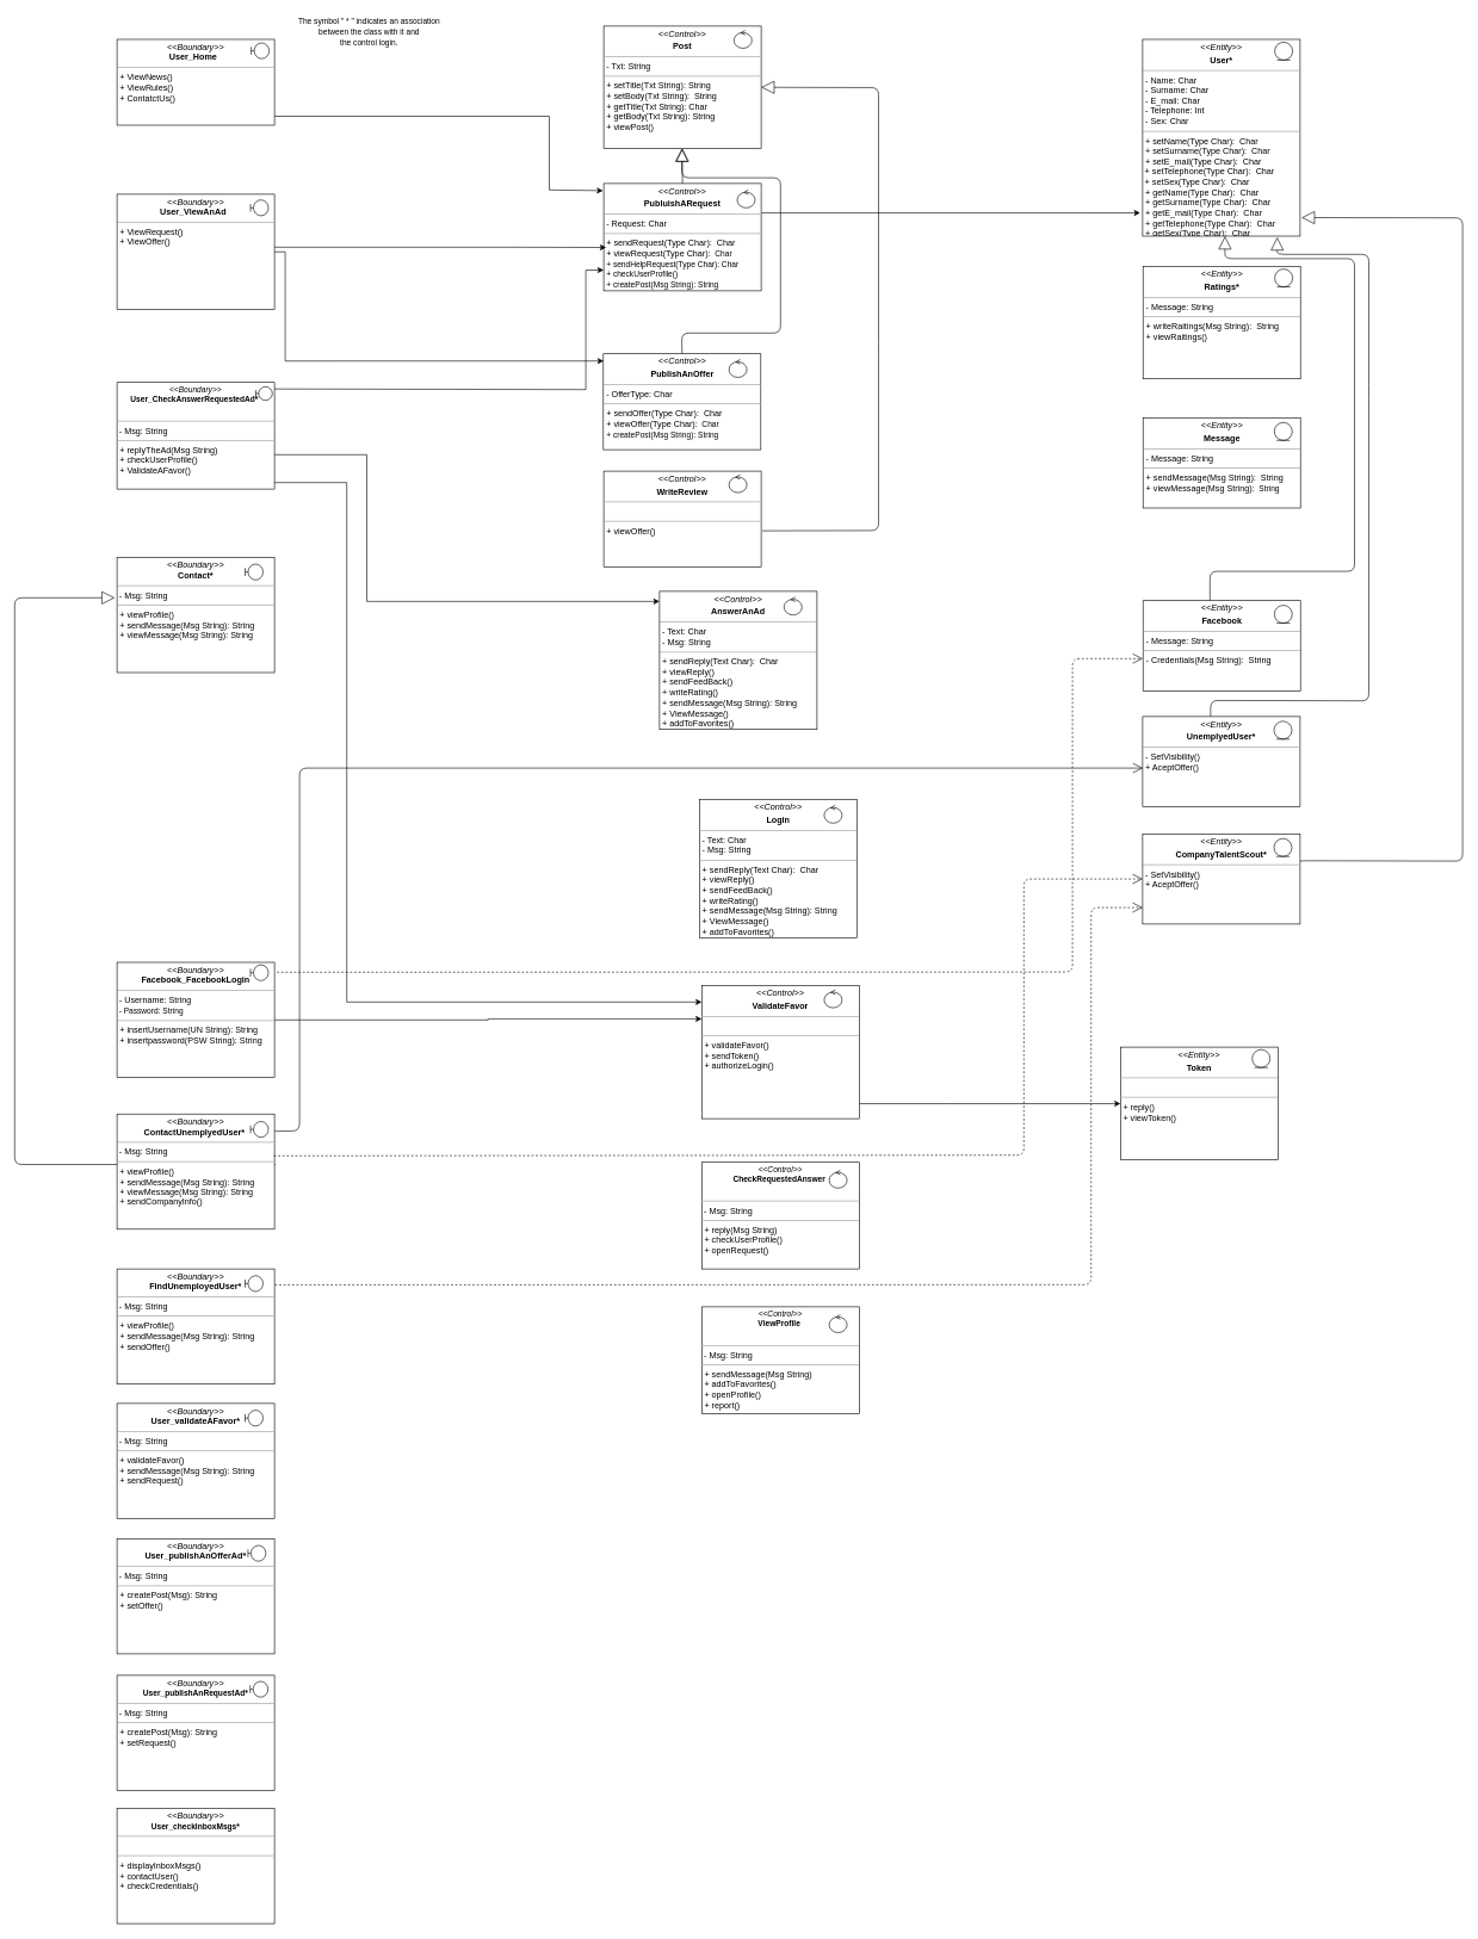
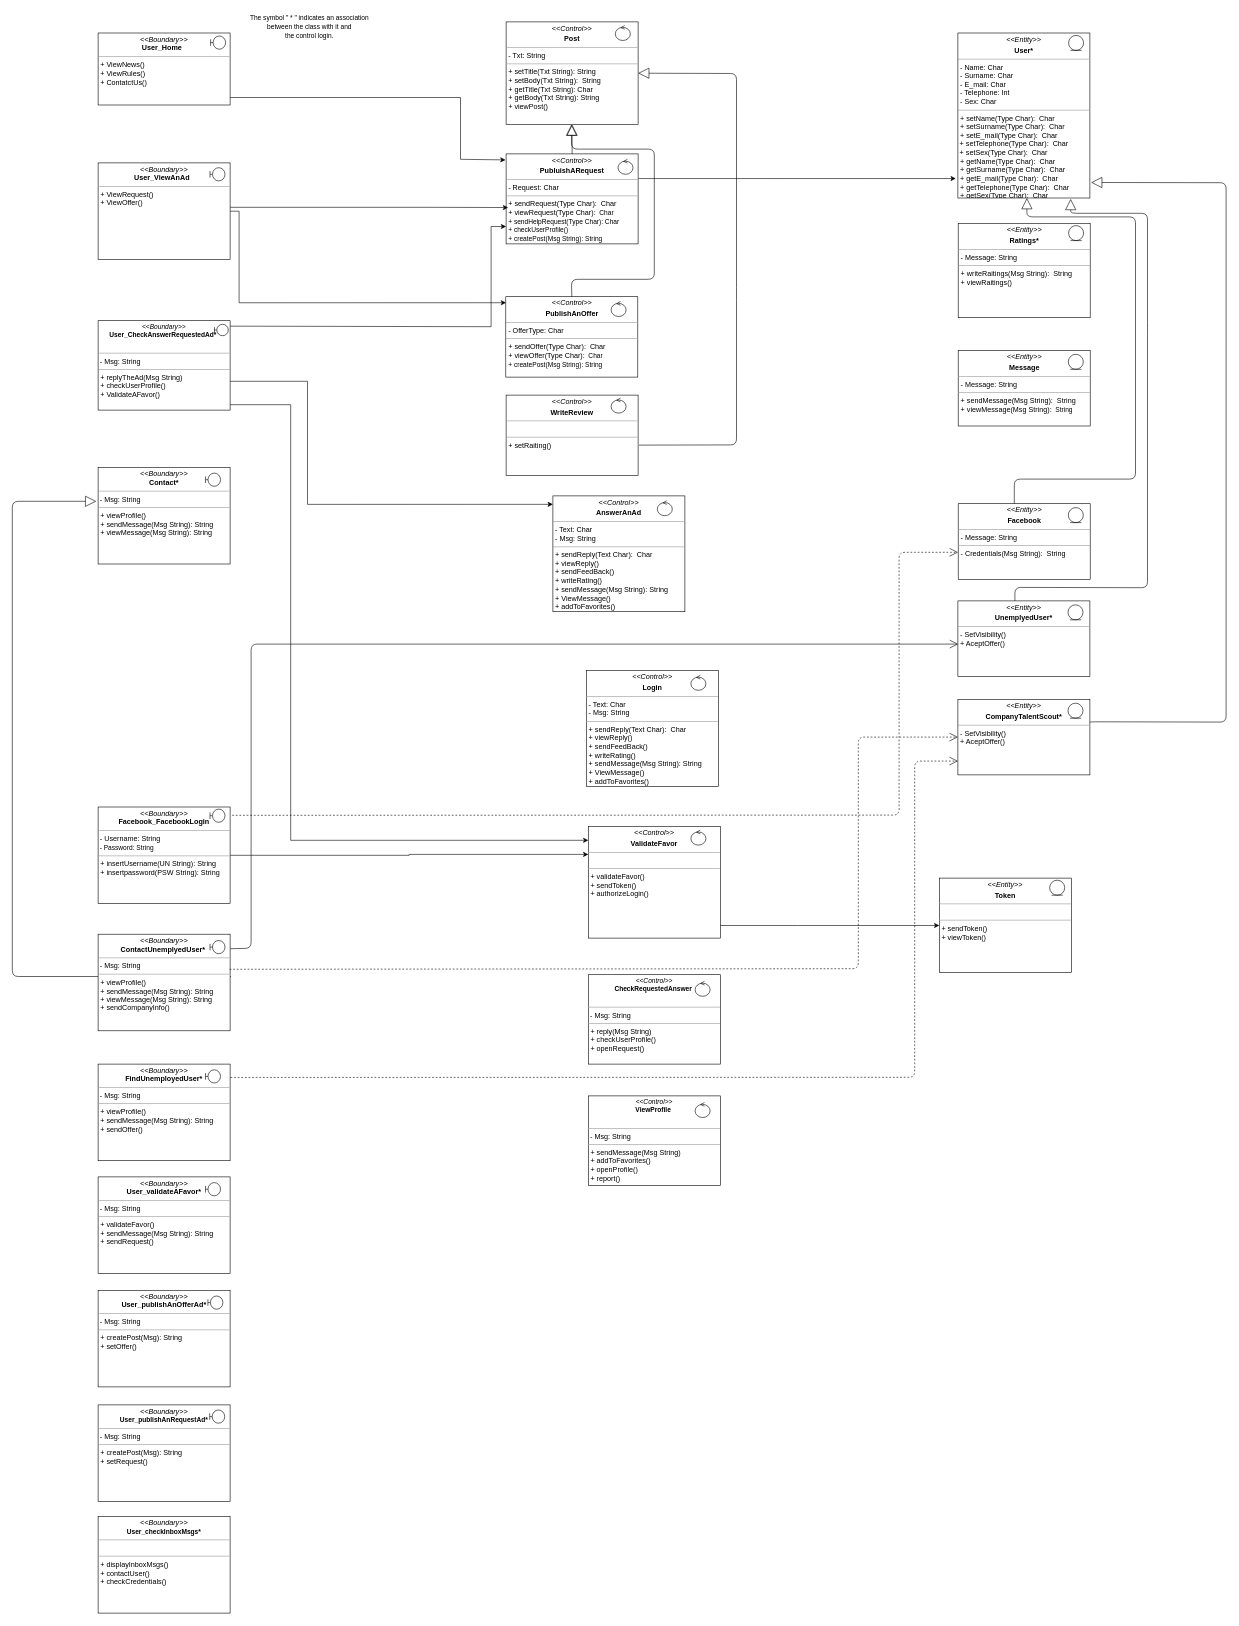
- <mxCell id="73" value="&lt;p style=&quot;margin: 0px ; margin-top: 4px ; text-align: center&quot;&gt;&lt;font style=&quot;font-size: 12px&quot;&gt;&lt;i&gt;&amp;lt;&amp;lt;Control&amp;gt;&amp;gt;&lt;/i&gt;&lt;br&gt;&lt;/font&gt;&lt;/p&gt;&lt;p style=&quot;margin: 0px ; margin-top: 4px ; text-align: center&quot;&gt;&lt;b&gt;WriteReview&lt;/b&gt;&lt;br&gt;&lt;/p&gt;&lt;hr size=&quot;1&quot;&gt;&lt;p style=&quot;margin: 0px 0px 0px 4px&quot;&gt;&lt;font style=&quot;font-size: 12px&quot;&gt;&lt;br&gt;&lt;/font&gt;&lt;/p&gt;&lt;hr size=&quot;1&quot;&gt;&lt;p style=&quot;margin: 0px 0px 0px 4px&quot;&gt;+ viewOffer()&lt;br&gt;&lt;br&gt;&lt;/p&gt;" style="verticalAlign=top;align=left;overflow=fill;fontSize=12;fontFamily=Helvetica;html=1;rounded=0;shadow=0;comic=0;labelBackgroundColor=none;strokeWidth=1" vertex="1" parent="1"><mxGeometry x="843" y="658" width="220" height="134" as="geometry" /></mxCell>
+ <mxCell id="73" value="&lt;p style=&quot;margin: 0px ; margin-top: 4px ; text-align: center&quot;&gt;&lt;font style=&quot;font-size: 12px&quot;&gt;&lt;i&gt;&amp;lt;&amp;lt;Control&amp;gt;&amp;gt;&lt;/i&gt;&lt;br&gt;&lt;/font&gt;&lt;/p&gt;&lt;p style=&quot;margin: 0px ; margin-top: 4px ; text-align: center&quot;&gt;&lt;b&gt;WriteReview&lt;/b&gt;&lt;br&gt;&lt;/p&gt;&lt;hr size=&quot;1&quot;&gt;&lt;p style=&quot;margin: 0px 0px 0px 4px&quot;&gt;&lt;font style=&quot;font-size: 12px&quot;&gt;&lt;br&gt;&lt;/font&gt;&lt;/p&gt;&lt;hr size=&quot;1&quot;&gt;&lt;p style=&quot;margin: 0px 0px 0px 4px&quot;&gt;+ setRaiting()&lt;br&gt;&lt;br&gt;&lt;/p&gt;" style="verticalAlign=top;align=left;overflow=fill;fontSize=12;fontFamily=Helvetica;html=1;rounded=0;shadow=0;comic=0;labelBackgroundColor=none;strokeWidth=1" vertex="1" parent="1"><mxGeometry x="843" y="658" width="220" height="134" as="geometry" /></mxCell>
- <mxCell id="28" value="&lt;p style=&quot;margin: 0px ; margin-top: 4px ; text-align: center&quot;&gt;&lt;i&gt;&amp;lt;&amp;lt;Entity&amp;gt;&amp;gt;&lt;/i&gt;&lt;br&gt;&lt;/p&gt;&lt;p style=&quot;margin: 0px ; margin-top: 4px ; text-align: center&quot;&gt;&lt;b&gt;Token&lt;/b&gt;&lt;/p&gt;&lt;hr size=&quot;1&quot;&gt;&lt;p style=&quot;margin: 0px 0px 0px 4px&quot;&gt;&lt;/p&gt;&lt;p style=&quot;margin: 0px 0px 0px 4px&quot;&gt;&lt;br&gt;&lt;/p&gt;&lt;hr size=&quot;1&quot;&gt;&lt;p style=&quot;margin: 0px 0px 0px 4px&quot;&gt;+ reply()&lt;br&gt;+ viewToken()&lt;/p&gt;&lt;p style=&quot;margin: 0px 0px 0px 4px&quot;&gt;&lt;br&gt;&lt;/p&gt;" style="verticalAlign=top;align=left;overflow=fill;fontSize=12;fontFamily=Helvetica;html=1;rounded=0;shadow=0;comic=0;labelBackgroundColor=none;strokeWidth=1" parent="1" vertex="1"><mxGeometry x="1565" y="1463" width="220" height="157" as="geometry" /></mxCell>
+ <mxCell id="28" value="&lt;p style=&quot;margin: 0px ; margin-top: 4px ; text-align: center&quot;&gt;&lt;i&gt;&amp;lt;&amp;lt;Entity&amp;gt;&amp;gt;&lt;/i&gt;&lt;br&gt;&lt;/p&gt;&lt;p style=&quot;margin: 0px ; margin-top: 4px ; text-align: center&quot;&gt;&lt;b&gt;Token&lt;/b&gt;&lt;/p&gt;&lt;hr size=&quot;1&quot;&gt;&lt;p style=&quot;margin: 0px 0px 0px 4px&quot;&gt;&lt;/p&gt;&lt;p style=&quot;margin: 0px 0px 0px 4px&quot;&gt;&lt;br&gt;&lt;/p&gt;&lt;hr size=&quot;1&quot;&gt;&lt;p style=&quot;margin: 0px 0px 0px 4px&quot;&gt;+ sendToken()&lt;br&gt;+ viewToken()&lt;/p&gt;&lt;p style=&quot;margin: 0px 0px 0px 4px&quot;&gt;&lt;br&gt;&lt;/p&gt;" style="verticalAlign=top;align=left;overflow=fill;fontSize=12;fontFamily=Helvetica;html=1;rounded=0;shadow=0;comic=0;labelBackgroundColor=none;strokeWidth=1" parent="1" vertex="1"><mxGeometry x="1565" y="1463" width="220" height="157" as="geometry" /></mxCell>
